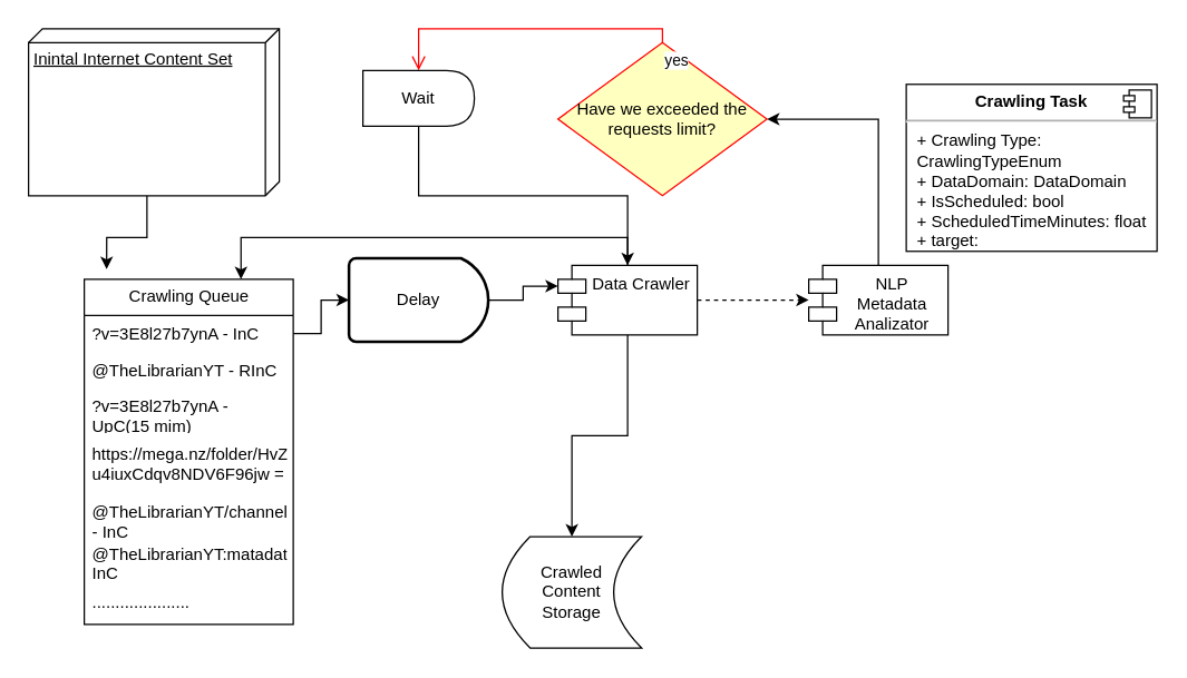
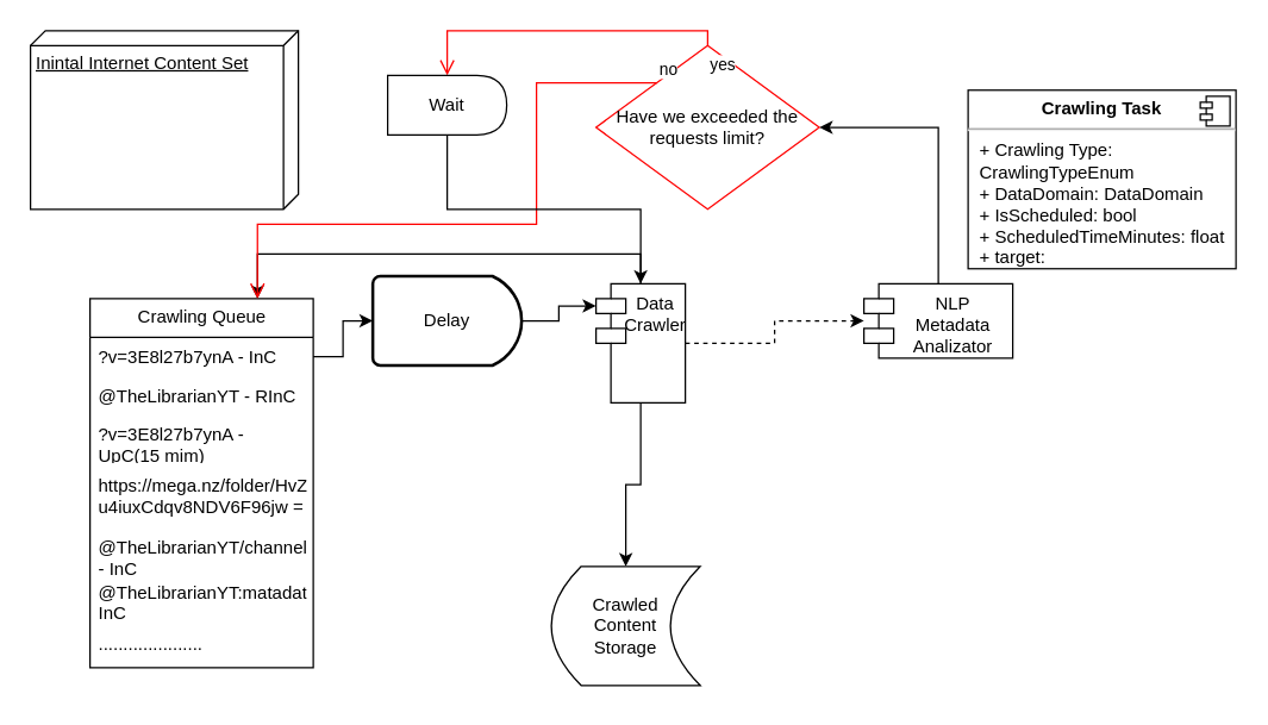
- <mxCell id="24" value="Have we exceeded the requests limit?" style="rhombus;whiteSpace=wrap;html=1;fontColor=#000000;fillColor=#ffffc0;strokeColor=#ff0000;" vertex="1" parent="1"><mxGeometry x="400" y="30" width="150" height="110" as="geometry" /></mxCell>
+ <mxCell id="24" value="Have we exceeded the requests limit?" style="rhombus;whiteSpace=wrap;html=1;fontColor=#000000;fillColor=#ffffff;strokeColor=#ff0000;" vertex="1" parent="1"><mxGeometry x="400" y="30" width="150" height="110" as="geometry" /></mxCell>
+ <mxCell id="25" value="no" style="edgeStyle=orthogonalEdgeStyle;html=1;align=left;verticalAlign=bottom;endArrow=open;endSize=8;strokeColor=#ff0000;rounded=0;entryX=0.75;entryY=0;entryDx=0;entryDy=0;" edge="1" source="24" parent="1" target="8"><mxGeometry x="-1" relative="1" as="geometry"><mxPoint x="250" y="130" as="targetPoint" /><Array as="points"><mxPoint x="360" y="55" /><mxPoint x="360" y="150" /><mxPoint x="173" y="150" /></Array></mxGeometry></mxCell>
- <mxCell id="6" style="edgeStyle=orthogonalEdgeStyle;rounded=0;orthogonalLoop=1;jettySize=auto;html=1;exitX=0;exitY=0;exitDx=120;exitDy=95;exitPerimeter=0;entryX=0.107;entryY=-0.029;entryDx=0;entryDy=0;entryPerimeter=0;" edge="1" parent="1" source="7" target="8"><mxGeometry relative="1" as="geometry" /></mxCell>
- <mxCell id="5" value="Data Crawler" style="shape=module;align=left;spacingLeft=20;align=center;verticalAlign=top;whiteSpace=wrap;html=1;" vertex="1" parent="1"><mxGeometry x="400" y="190" width="100" height="50" as="geometry" /></mxCell>
+ <mxCell id="5" value="Data Crawler" style="shape=module;align=left;spacingLeft=20;align=center;verticalAlign=top;whiteSpace=wrap;html=1;" vertex="1" parent="1"><mxGeometry x="400" y="190" width="60" height="80" as="geometry" /></mxCell>
- <mxCell id="19" value="&lt;div&gt;Crawled&lt;/div&gt;&lt;div&gt;Content&lt;/div&gt;&lt;div&gt;Storage&lt;br&gt;&lt;/div&gt;" style="shape=dataStorage;whiteSpace=wrap;html=1;fixedSize=1;" vertex="1" parent="1"><mxGeometry x="360" y="385" width="100" height="80" as="geometry" /></mxCell>
+ <mxCell id="19" value="&lt;div&gt;Crawled&lt;/div&gt;&lt;div&gt;Content&lt;/div&gt;&lt;div&gt;Storage&lt;br&gt;&lt;/div&gt;" style="shape=dataStorage;whiteSpace=wrap;html=1;fixedSize=1;" vertex="1" parent="1"><mxGeometry x="370" y="380" width="100" height="80" as="geometry" /></mxCell>
